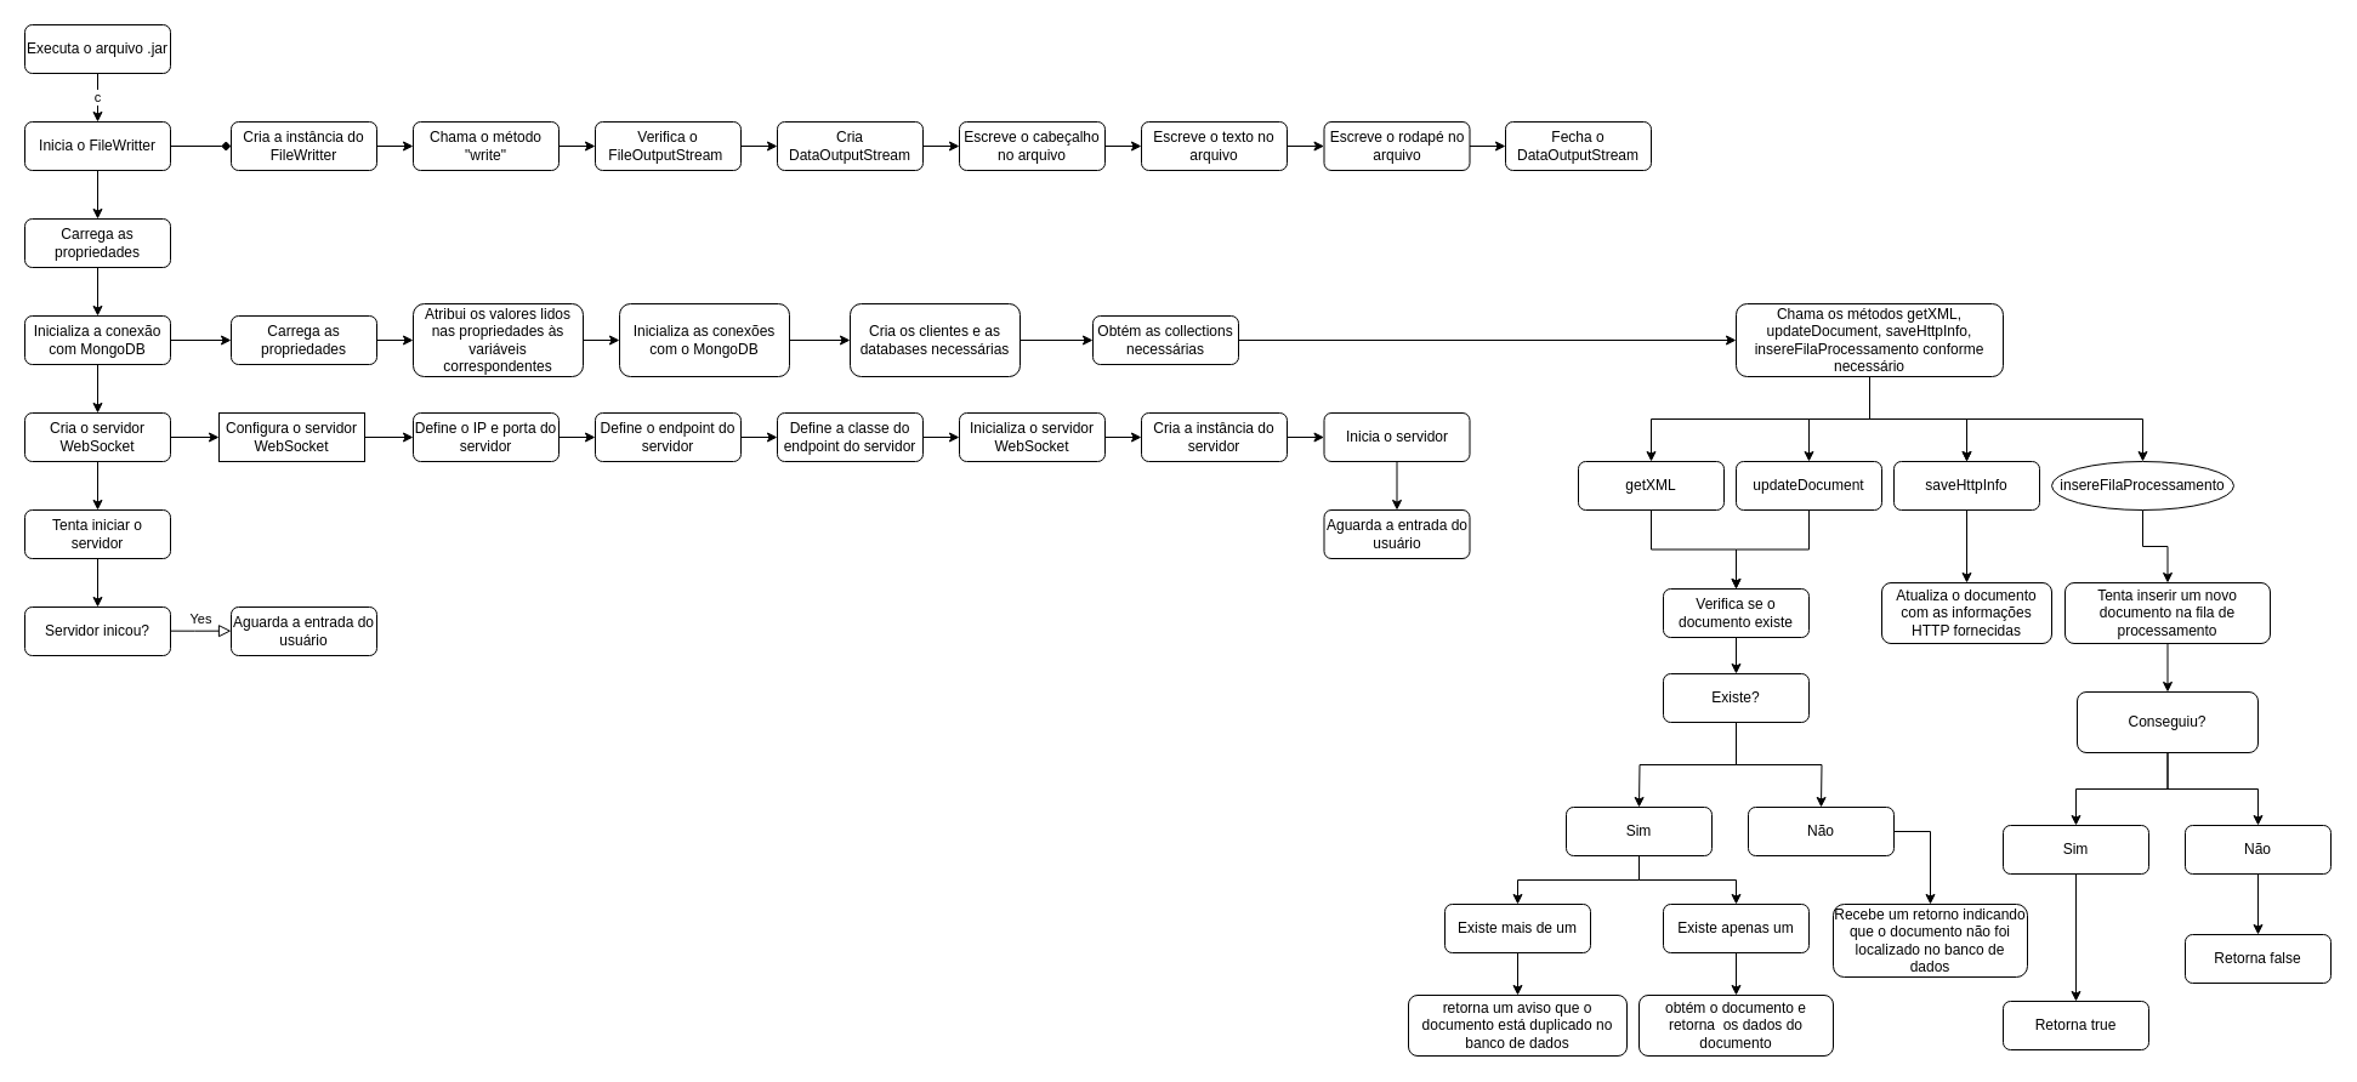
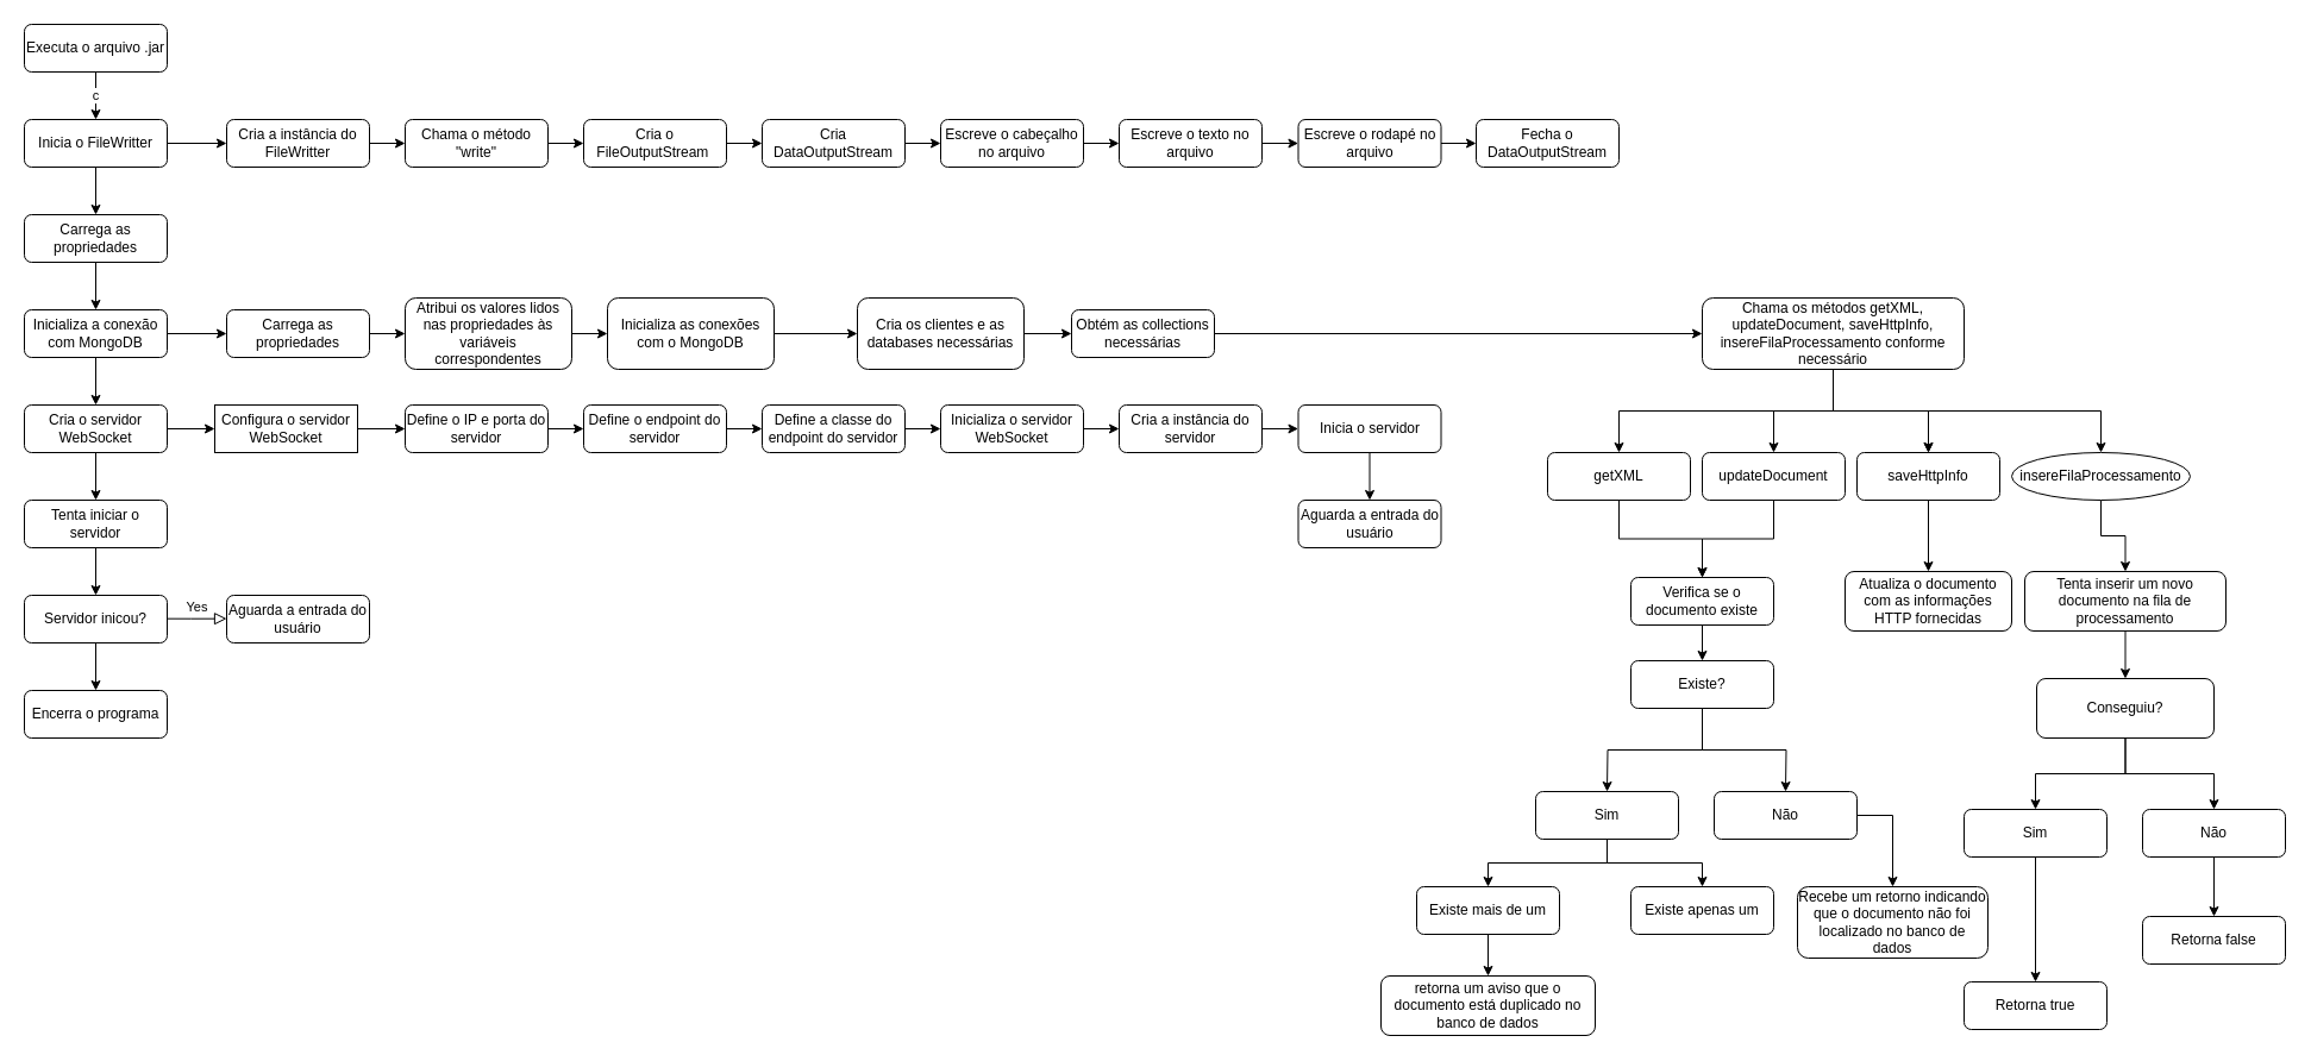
- <mxCell id="7" value="" style="edgeStyle=orthogonalEdgeStyle;rounded=0;orthogonalLoop=1;jettySize=auto;html=1;endArrow=diamond;" edge="1" parent="1" source="8" target="23"><mxGeometry relative="1" as="geometry" /></mxCell>
+ <mxCell id="7" value="" style="edgeStyle=orthogonalEdgeStyle;rounded=0;orthogonalLoop=1;jettySize=auto;html=1;" edge="1" parent="1" source="8" target="23"><mxGeometry relative="1" as="geometry" /></mxCell>
- <mxCell id="27" value="Verifica o FileOutputStream&amp;nbsp;&lt;br/&gt;" style="rounded=1;whiteSpace=wrap;html=1;fontSize=12;glass=0;strokeWidth=1;shadow=0;perimeterSpacing=0;" vertex="1" parent="1"><mxGeometry x="490" y="100" width="120" height="40" as="geometry" /></mxCell>
+ <mxCell id="27" value="Cria o FileOutputStream&amp;nbsp;&lt;br/&gt;" style="rounded=1;whiteSpace=wrap;html=1;fontSize=12;glass=0;strokeWidth=1;shadow=0;perimeterSpacing=0;" vertex="1" parent="1"><mxGeometry x="490" y="100" width="120" height="40" as="geometry" /></mxCell>
- <mxCell id="44" value="Cria os clientes e as databases necessárias" style="rounded=1;whiteSpace=wrap;html=1;fontSize=12;glass=0;strokeWidth=1;shadow=0;perimeterSpacing=0;" vertex="1" parent="1"><mxGeometry x="700" y="250" width="140" height="60" as="geometry" /></mxCell>
+ <mxCell id="44" value="Cria os clientes e as databases necessárias" style="rounded=1;whiteSpace=wrap;html=1;fontSize=12;glass=0;strokeWidth=1;shadow=0;perimeterSpacing=0;" vertex="1" parent="1"><mxGeometry x="720" y="250" width="140" height="60" as="geometry" /></mxCell>
+ <mxCell id="19" value="" style="edgeStyle=orthogonalEdgeStyle;rounded=0;orthogonalLoop=1;jettySize=auto;html=1;" edge="1" parent="1" source="20" target="21"><mxGeometry relative="1" as="geometry" /></mxCell>
+ <mxCell id="21" value="&lt;div style=&quot;border-color: var(--border-color);&quot;&gt;Encerra o programa&lt;/div&gt;" style="rounded=1;whiteSpace=wrap;html=1;fontSize=12;glass=0;strokeWidth=1;shadow=0;perimeterSpacing=0;" vertex="1" parent="1"><mxGeometry x="20" y="580" width="120" height="40" as="geometry" /></mxCell>
- <mxCell id="70" value="" style="edgeStyle=orthogonalEdgeStyle;rounded=0;orthogonalLoop=1;jettySize=auto;html=1;" edge="1" parent="1" source="71" target="72"><mxGeometry relative="1" as="geometry" /></mxCell>
- <mxCell id="72" value="obtém o documento e retorna&amp;nbsp; os dados do documento" style="rounded=1;whiteSpace=wrap;html=1;fontSize=12;glass=0;strokeWidth=1;shadow=0;perimeterSpacing=0;" vertex="1" parent="1"><mxGeometry x="1350" y="820" width="160" height="50" as="geometry" /></mxCell>
